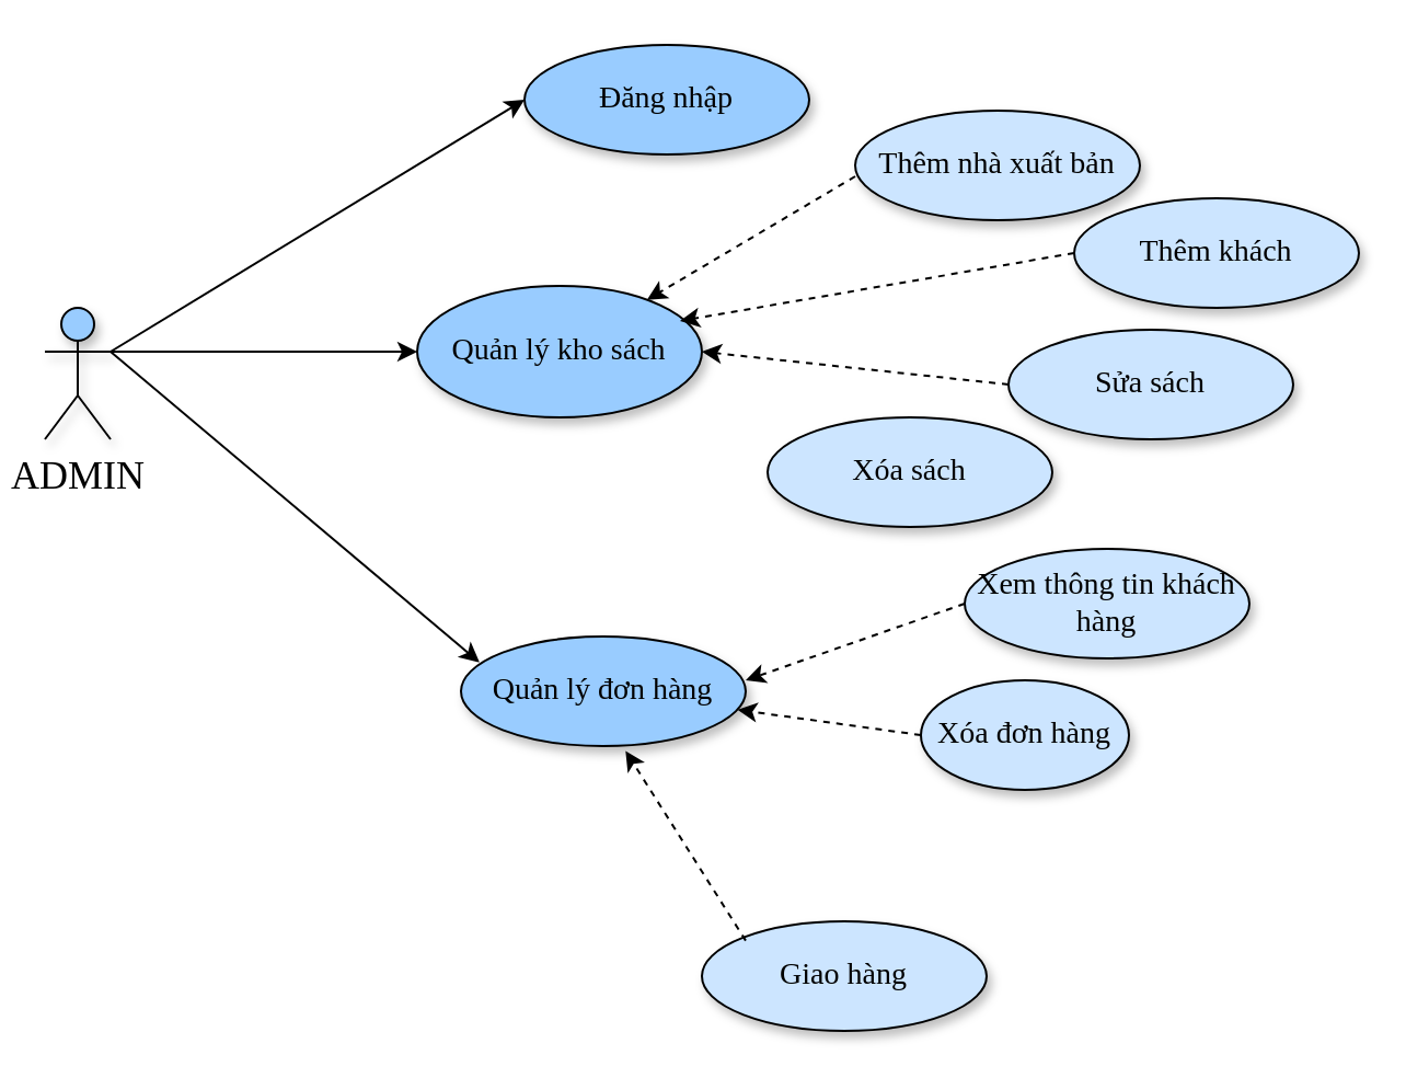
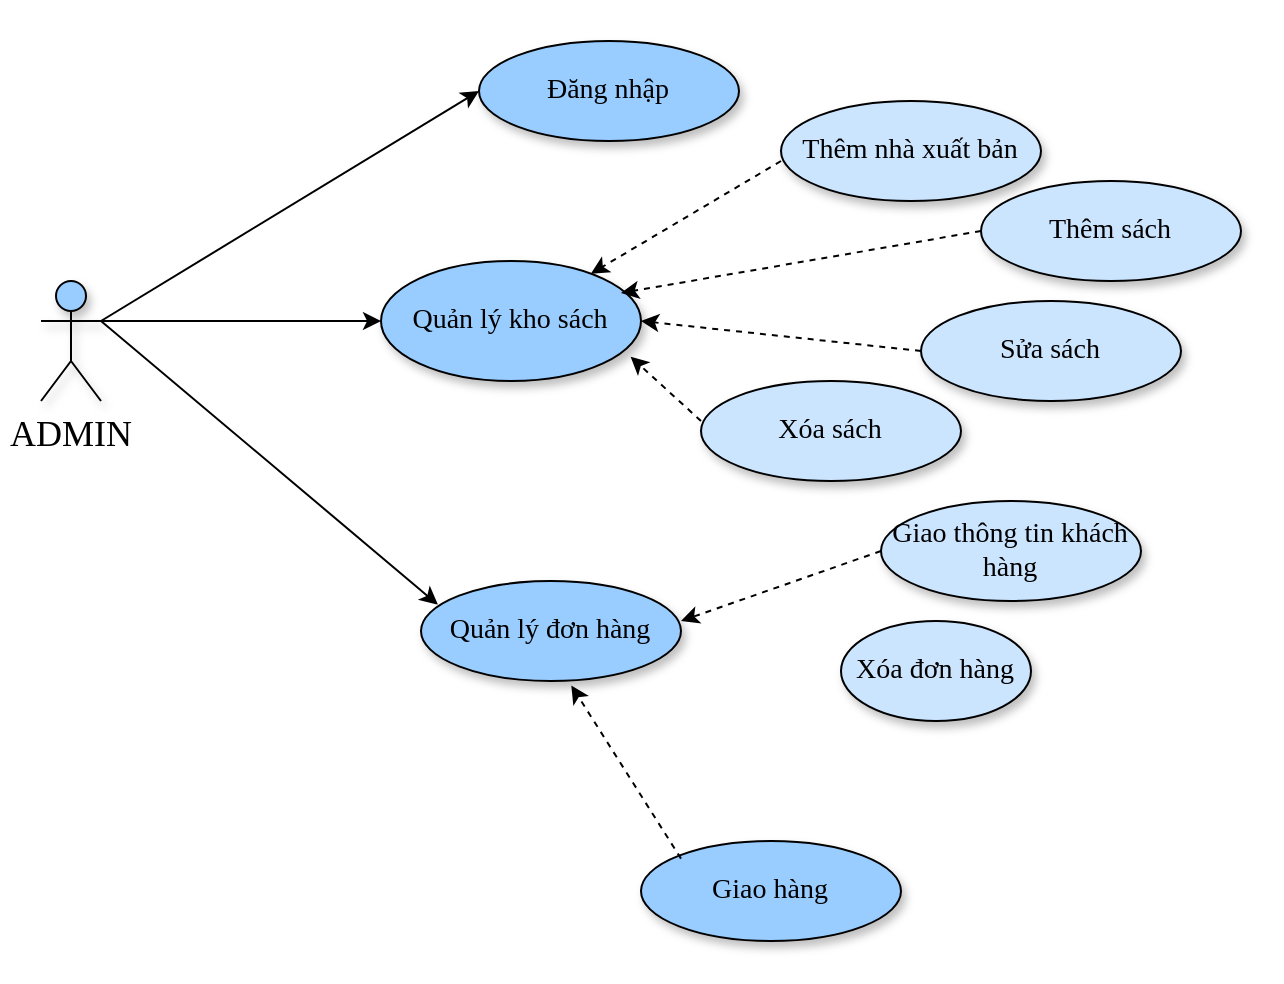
- <mxCell id="7" value="&lt;font face=&quot;Times New Roman&quot;&gt;&lt;span style=&quot;font-size: 14px;&quot;&gt;Thêm khách&lt;/span&gt;&lt;/font&gt;" style="ellipse;whiteSpace=wrap;html=1;shadow=1;fillColor=#CCE5FF;" parent="1" vertex="1"><mxGeometry x="490" y="90" width="130" height="50" as="geometry" /></mxCell>
+ <mxCell id="7" value="&lt;font face=&quot;Times New Roman&quot;&gt;&lt;span style=&quot;font-size: 14px;&quot;&gt;Thêm sách&lt;/span&gt;&lt;/font&gt;" style="ellipse;whiteSpace=wrap;html=1;shadow=1;fillColor=#CCE5FF;" parent="1" vertex="1"><mxGeometry x="490" y="90" width="130" height="50" as="geometry" /></mxCell>
+ <mxCell id="18" value="" style="endArrow=classic;html=1;rounded=0;dashed=1;entryX=0.96;entryY=0.797;entryDx=0;entryDy=0;entryPerimeter=0;exitX=0;exitY=0.4;exitDx=0;exitDy=0;exitPerimeter=0;" parent="1" source="14" target="4" edge="1"><mxGeometry width="50" height="50" relative="1" as="geometry"><mxPoint x="360" y="210" as="sourcePoint" /><mxPoint x="324.94" y="166.332" as="targetPoint" /></mxGeometry></mxCell>
- <mxCell id="12" value="&lt;font face=&quot;Times New Roman&quot;&gt;&lt;span style=&quot;font-size: 14px;&quot;&gt;Xem thông tin khách hàng&lt;/span&gt;&lt;/font&gt;" style="ellipse;whiteSpace=wrap;html=1;shadow=1;fillColor=#CCE5FF;" parent="1" vertex="1"><mxGeometry x="440" y="250" width="130" height="50" as="geometry" /></mxCell>
+ <mxCell id="12" value="&lt;font face=&quot;Times New Roman&quot;&gt;&lt;span style=&quot;font-size: 14px;&quot;&gt;Giao thông tin khách hàng&lt;/span&gt;&lt;/font&gt;" style="ellipse;whiteSpace=wrap;html=1;shadow=1;fillColor=#CCE5FF;" parent="1" vertex="1"><mxGeometry x="440" y="250" width="130" height="50" as="geometry" /></mxCell>
- <mxCell id="20" value="" style="endArrow=classic;html=1;rounded=0;dashed=1;exitX=0;exitY=0.5;exitDx=0;exitDy=0;" parent="1" target="5" edge="1" source="8"><mxGeometry width="50" height="50" relative="1" as="geometry"><mxPoint x="401.06" y="360" as="sourcePoint" /><mxPoint x="306" y="416.332" as="targetPoint" /></mxGeometry></mxCell>
- <mxCell id="21" value="&lt;font face=&quot;Times New Roman&quot;&gt;&lt;span style=&quot;font-size: 14px;&quot;&gt;Giao hàng&lt;/span&gt;&lt;/font&gt;" style="ellipse;whiteSpace=wrap;html=1;shadow=1;fillColor=#CCE5FF;" vertex="1" parent="1"><mxGeometry x="320" y="420" width="130" height="50" as="geometry" /></mxCell>
+ <mxCell id="21" value="&lt;font face=&quot;Times New Roman&quot;&gt;&lt;span style=&quot;font-size: 14px;&quot;&gt;Giao hàng&lt;/span&gt;&lt;/font&gt;" style="ellipse;whiteSpace=wrap;html=1;shadow=1;fillColor=#99ccff;" vertex="1" parent="1"><mxGeometry x="320" y="420" width="130" height="50" as="geometry" /></mxCell>
